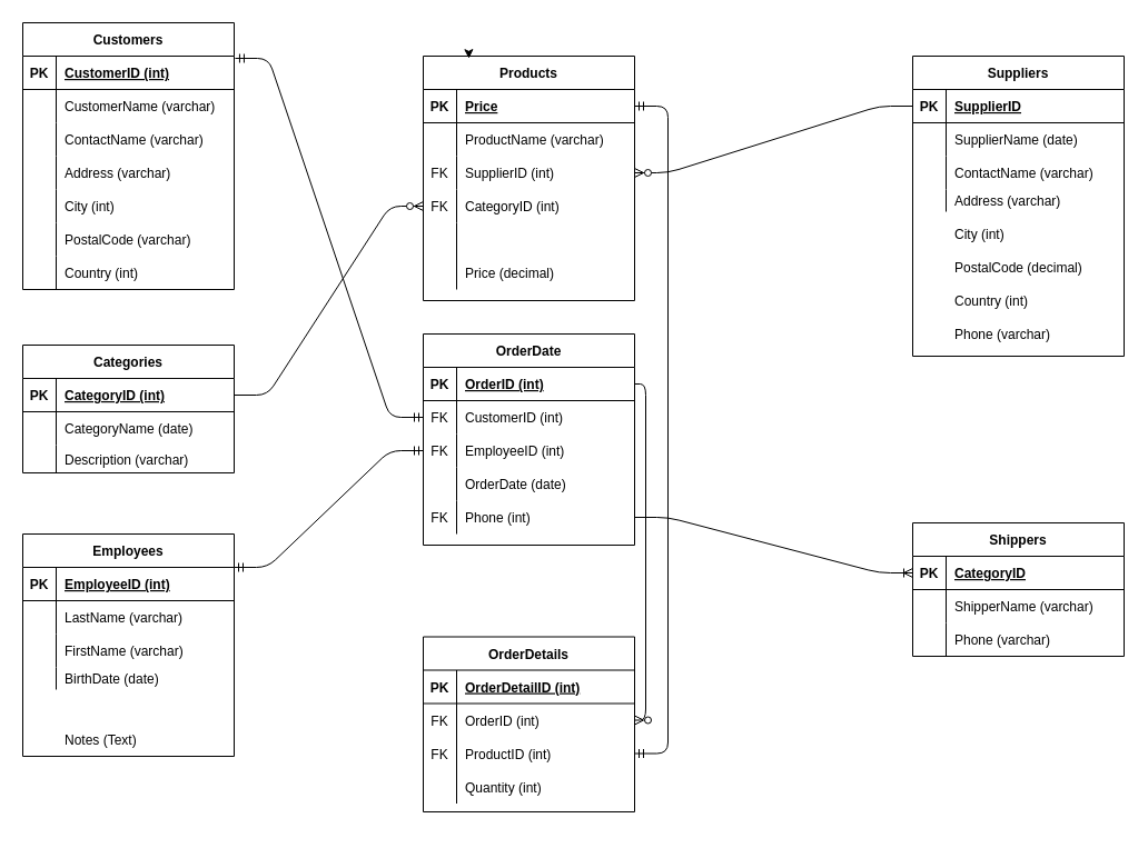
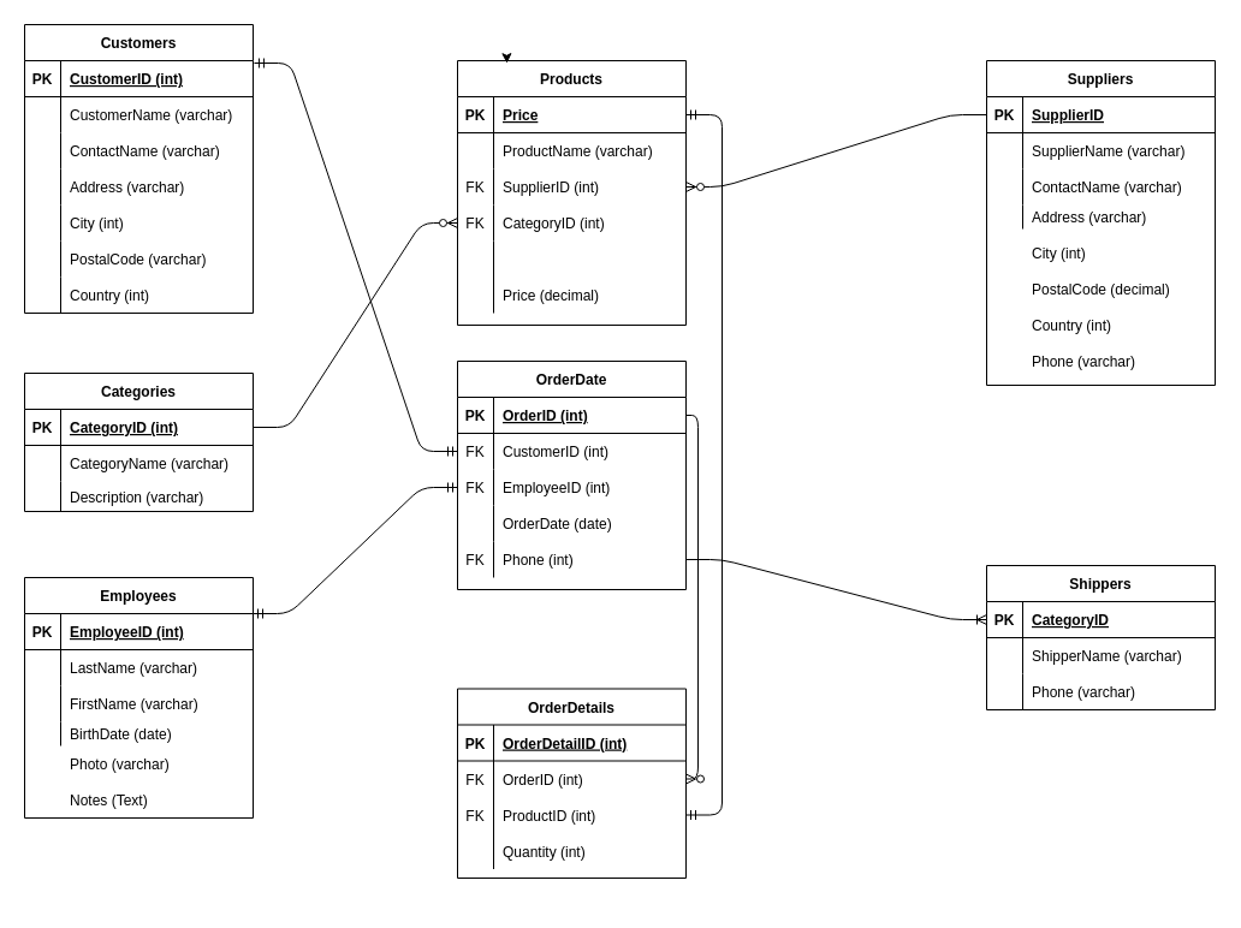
- <mxCell id="55" value="SupplierName (date)" style="shape=partialRectangle;connectable=0;top=0;left=0;bottom=0;right=0;align=left;spacingLeft=6;overflow=hidden;fillColor=none;" parent="53" vertex="1"><mxGeometry x="30" width="160" height="30" as="geometry" /></mxCell>
+ <mxCell id="55" value="SupplierName (varchar)" style="shape=partialRectangle;connectable=0;top=0;left=0;bottom=0;right=0;align=left;spacingLeft=6;overflow=hidden;fillColor=none;" parent="53" vertex="1"><mxGeometry x="30" width="160" height="30" as="geometry" /></mxCell>
- <mxCell id="30" value="CategoryName (date)" style="shape=partialRectangle;connectable=0;fillColor=none;top=0;left=0;bottom=0;right=0;align=left;spacingLeft=6;overflow=hidden;" parent="28" vertex="1"><mxGeometry x="30" width="160" height="30" as="geometry" /></mxCell>
+ <mxCell id="30" value="CategoryName (varchar)" style="shape=partialRectangle;connectable=0;fillColor=none;top=0;left=0;bottom=0;right=0;align=left;spacingLeft=6;overflow=hidden;" parent="28" vertex="1"><mxGeometry x="30" width="160" height="30" as="geometry" /></mxCell>
+ <mxCell id="47" value="Photo (varchar)" style="shape=partialRectangle;connectable=0;fillColor=none;top=0;left=0;bottom=0;right=0;align=left;spacingLeft=6;overflow=hidden;" parent="1" vertex="1"><mxGeometry x="50" y="620" width="160" height="30" as="geometry" /></mxCell>
